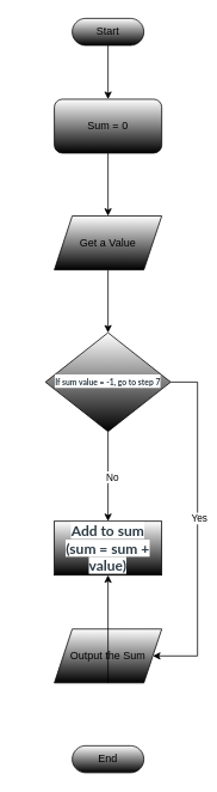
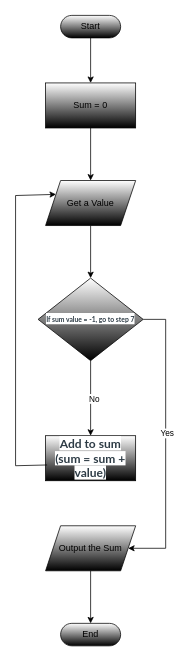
- <mxCell id="4" value="Sum = 0" style="whiteSpace=wrap;html=1;gradientColor=default;rounded=1;" vertex="1" parent="1"><mxGeometry x="60" y="110" width="120" height="60" as="geometry" /></mxCell>
+ <mxCell id="4" value="Sum = 0" style="rounded=0;whiteSpace=wrap;html=1;gradientColor=default;" vertex="1" parent="1"><mxGeometry x="60" y="110" width="120" height="60" as="geometry" /></mxCell>
+ <mxCell id="17" value="" style="endArrow=classic;html=1;rounded=0;exitX=0.017;exitY=0.65;exitDx=0;exitDy=0;entryX=0;entryY=0.25;entryDx=0;entryDy=0;exitPerimeter=0;" edge="1" parent="1" source="10" target="5"><mxGeometry width="50" height="50" relative="1" as="geometry"><mxPoint x="100" y="560" as="sourcePoint" /><mxPoint x="150" y="510" as="targetPoint" /><Array as="points"><mxPoint x="20" y="620" /><mxPoint x="20" y="260" /></Array></mxGeometry></mxCell>
- <mxCell id="12" value="" style="endArrow=classic;html=1;rounded=0;exitX=0.5;exitY=1;exitDx=0;exitDy=0;" edge="1" parent="1" source="11" target="10"><mxGeometry width="50" height="50" relative="1" as="geometry"><mxPoint x="100" y="560" as="sourcePoint" /><mxPoint x="150" y="510" as="targetPoint" /></mxGeometry></mxCell>
+ <mxCell id="12" value="" style="endArrow=classic;html=1;rounded=0;exitX=0.5;exitY=1;exitDx=0;exitDy=0;" edge="1" parent="1" source="11" target="3"><mxGeometry width="50" height="50" relative="1" as="geometry"><mxPoint x="100" y="560" as="sourcePoint" /><mxPoint x="150" y="510" as="targetPoint" /></mxGeometry></mxCell>
